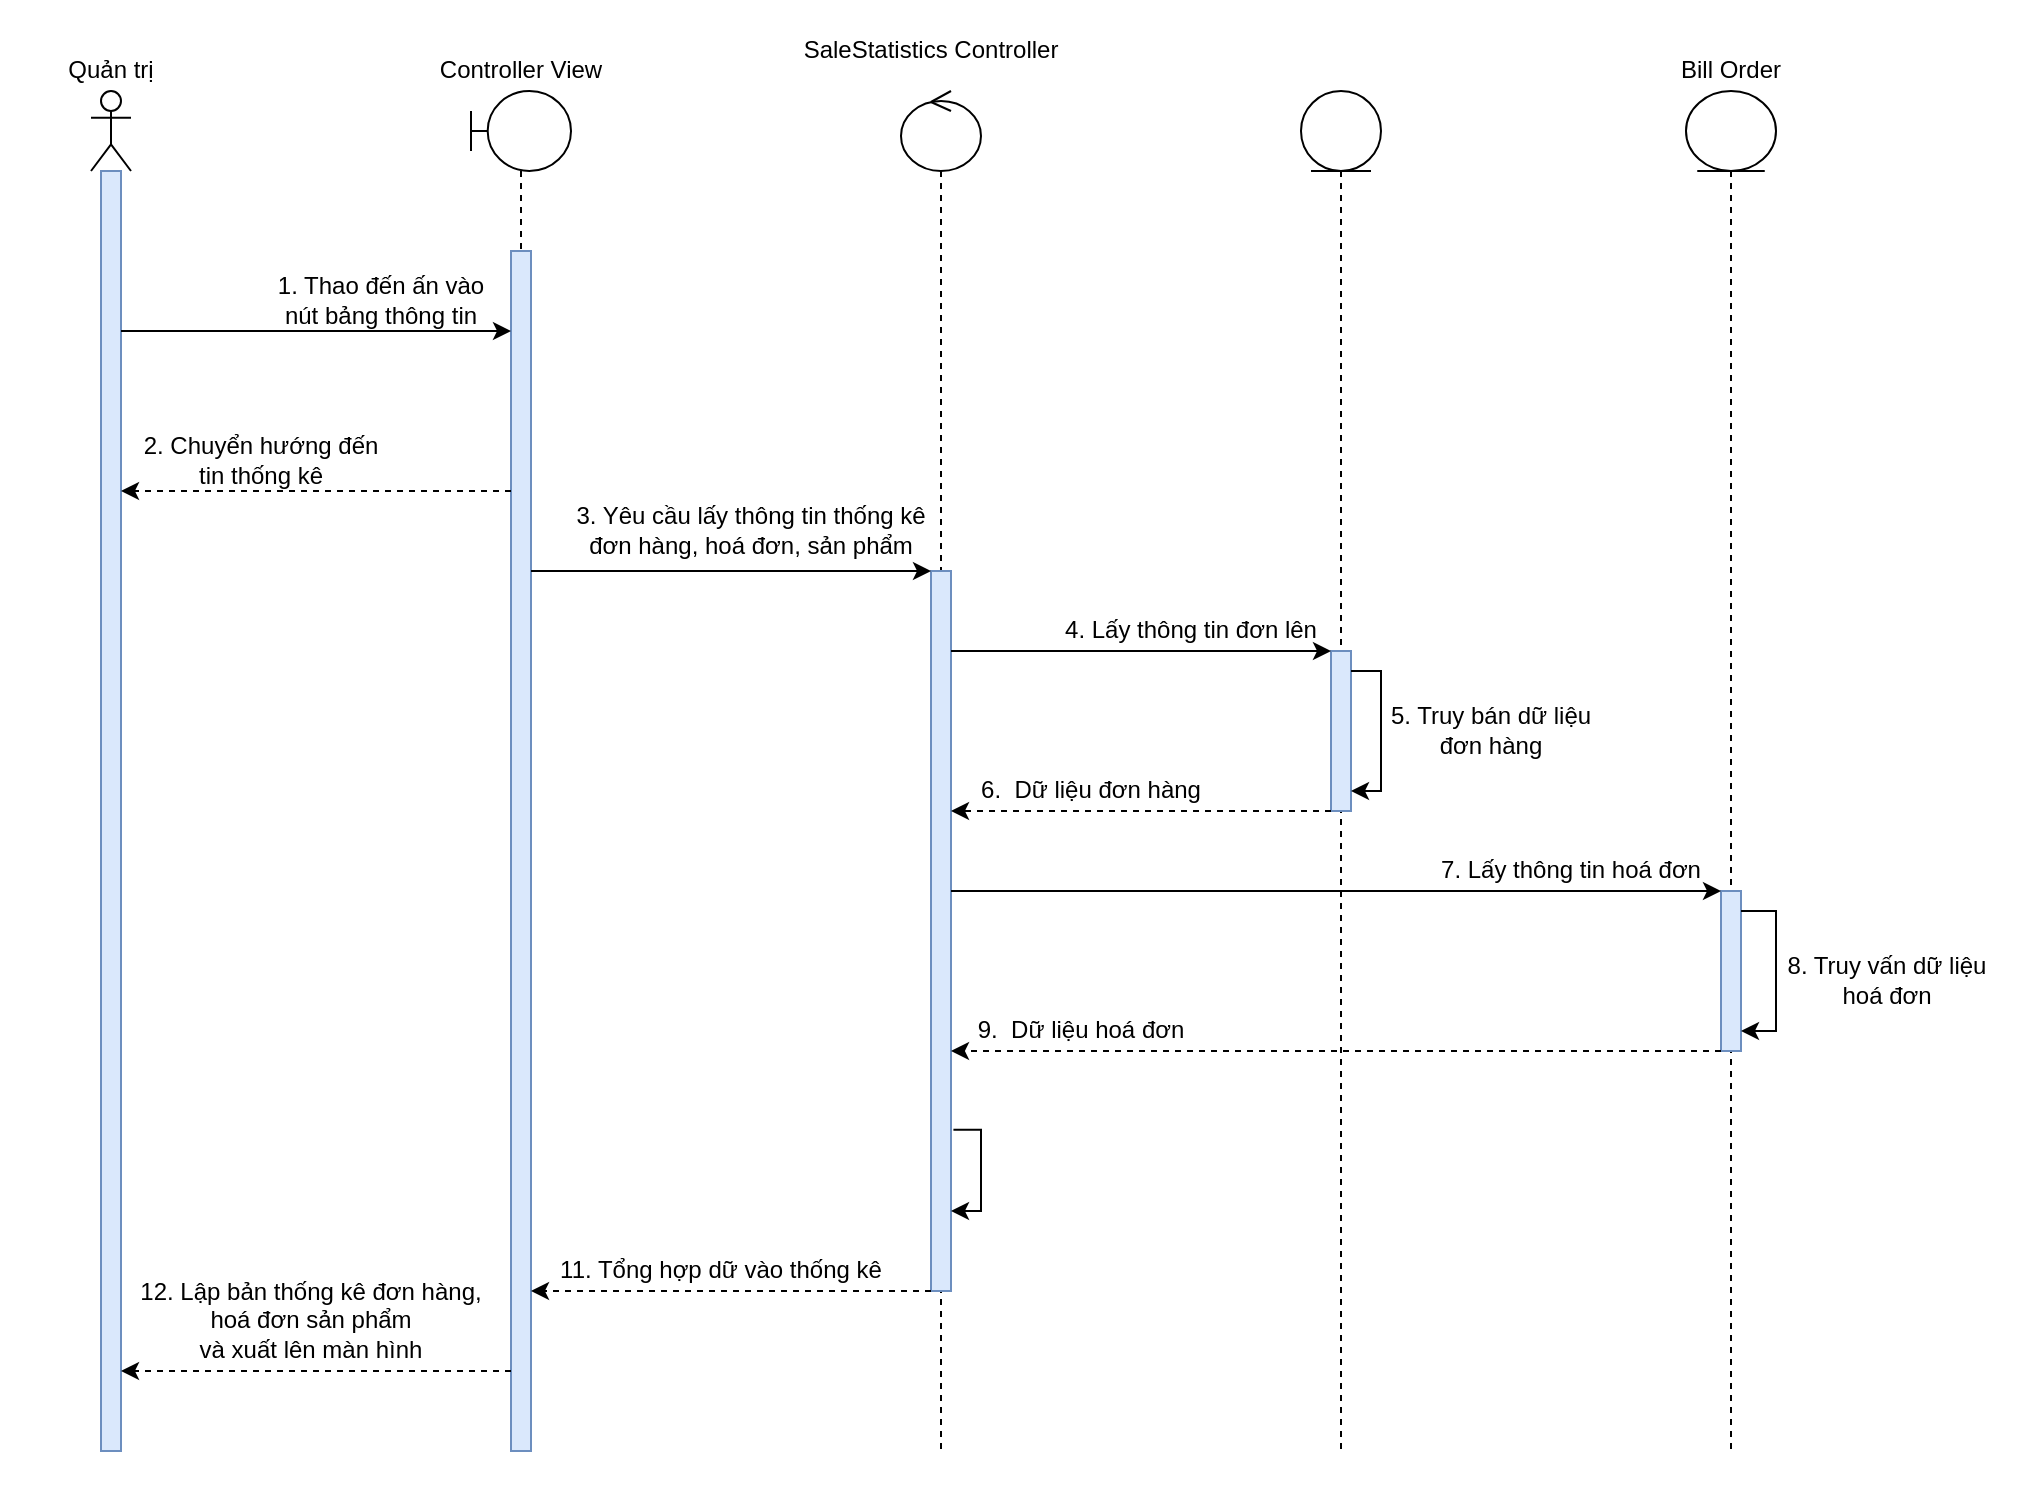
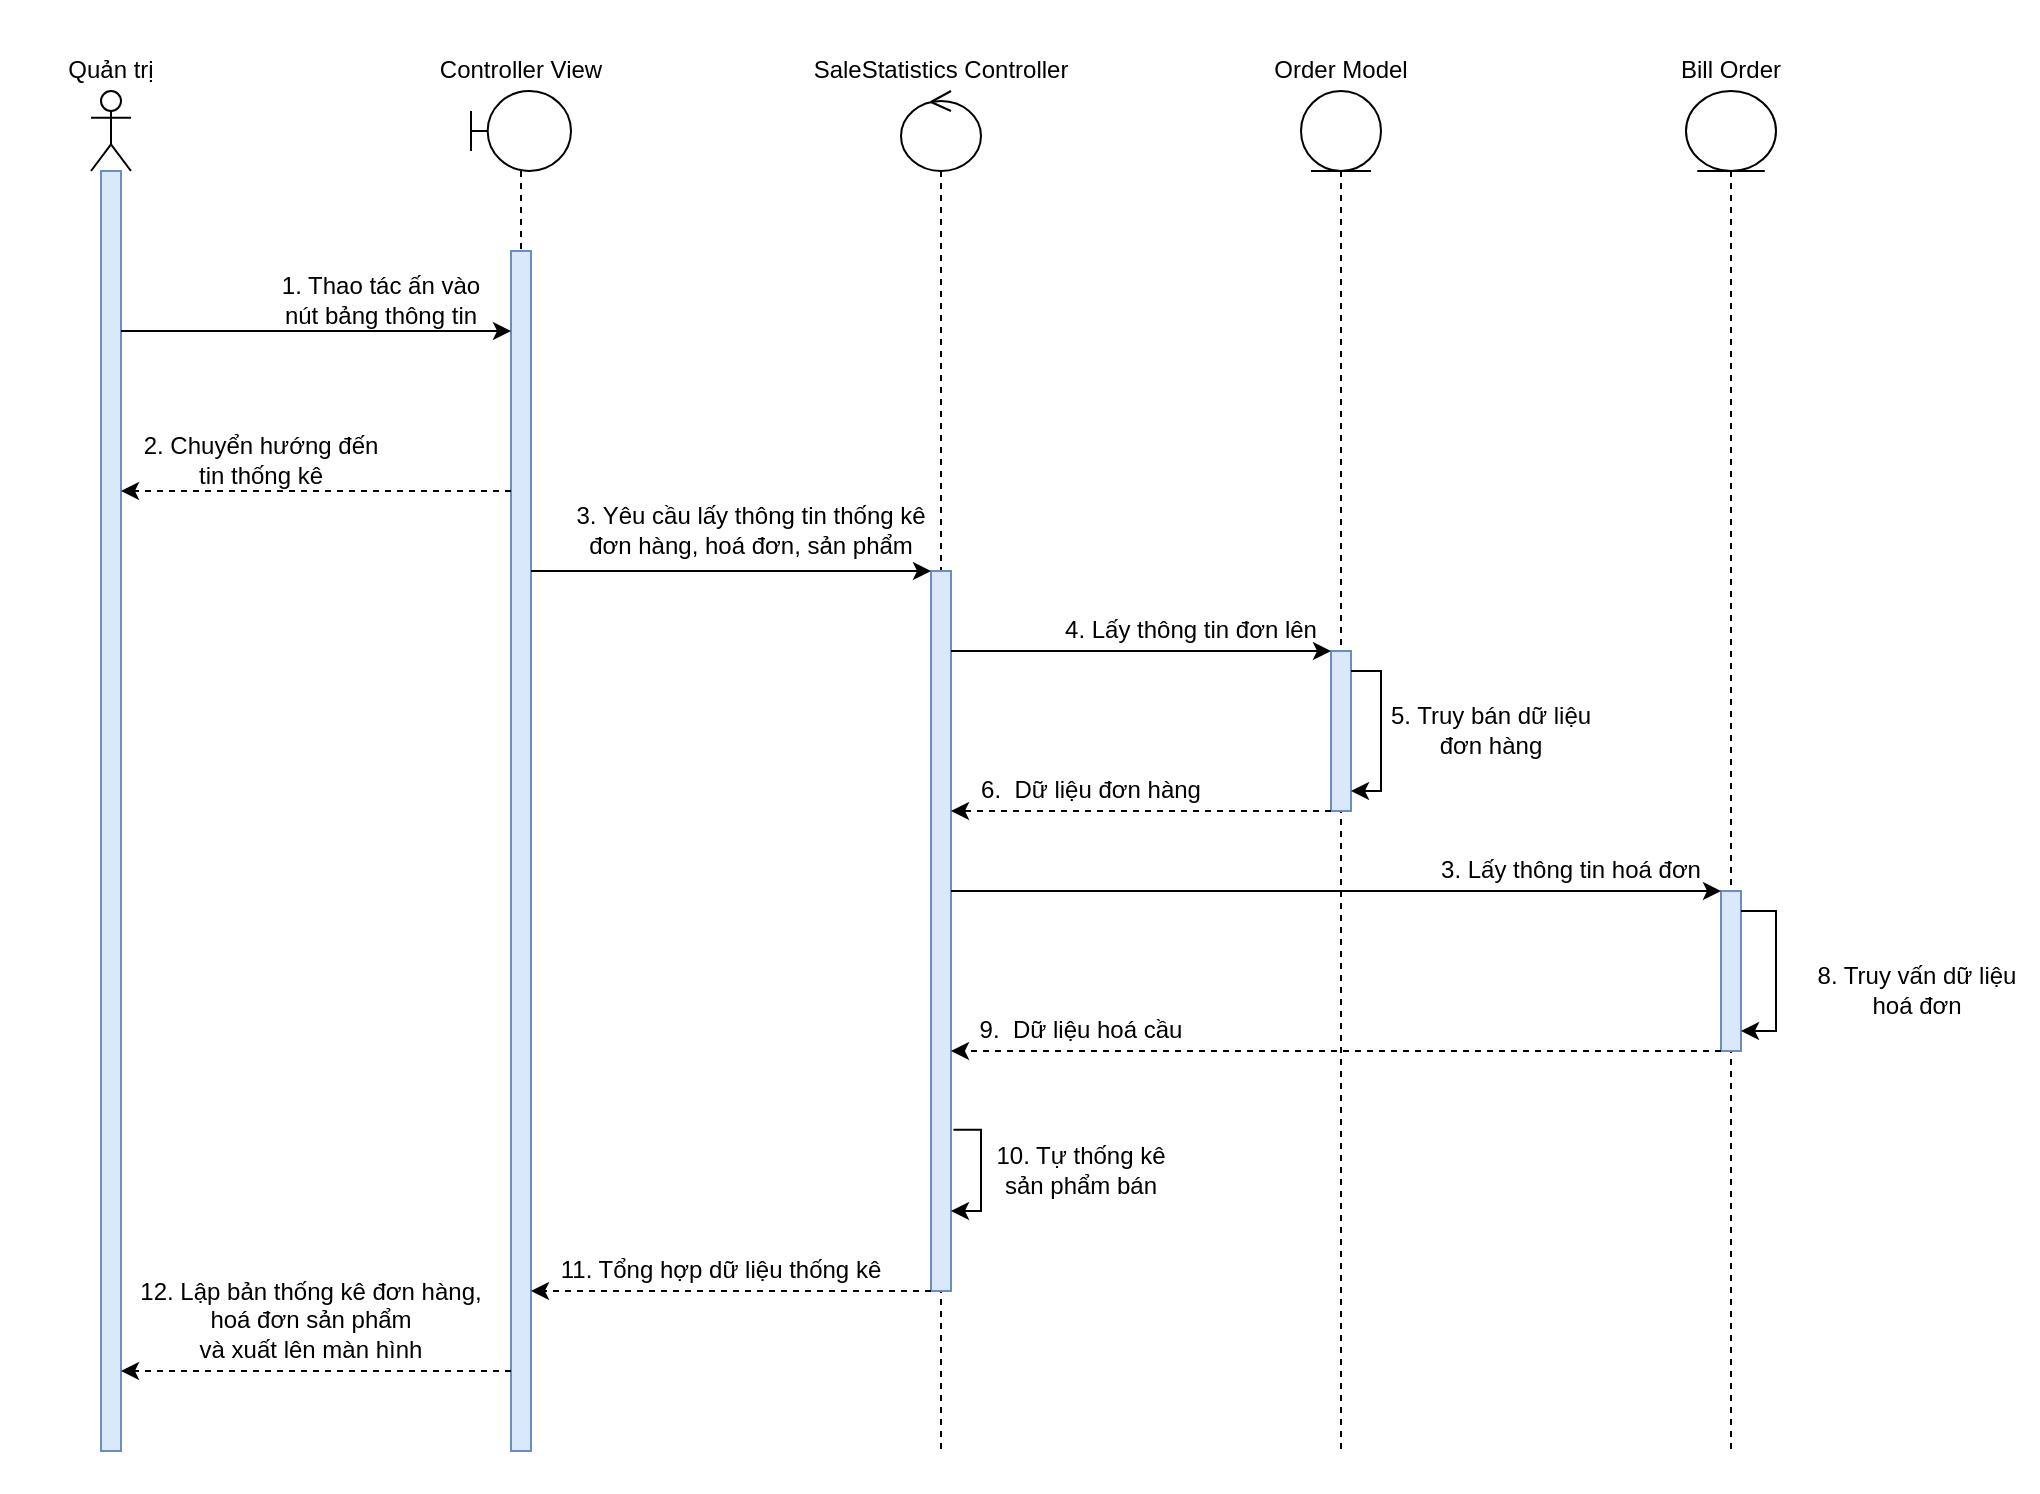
- <mxCell id="11" value="SaleStatistics Controller" style="text;html=1;align=center;verticalAlign=middle;resizable=0;points=[];autosize=1;strokeColor=none;fillColor=none;" parent="1" vertex="1"><mxGeometry x="395" y="15" width="140" height="20" as="geometry" /></mxCell>
+ <mxCell id="11" value="SaleStatistics Controller" style="text;html=1;align=center;verticalAlign=middle;resizable=0;points=[];autosize=1;strokeColor=none;fillColor=none;" parent="1" vertex="1"><mxGeometry x="400" y="25" width="140" height="20" as="geometry" /></mxCell>
+ <mxCell id="15" value="Order Model" style="text;html=1;align=center;verticalAlign=middle;resizable=0;points=[];autosize=1;strokeColor=none;fillColor=none;" parent="1" vertex="1"><mxGeometry x="630" y="25" width="80" height="20" as="geometry" /></mxCell>
- <mxCell id="17" value="1. Thao đến ấn vào &lt;br&gt;nút bảng thông tin" style="text;html=1;align=center;verticalAlign=middle;resizable=0;points=[];autosize=1;strokeColor=none;fillColor=none;" parent="1" vertex="1"><mxGeometry x="130" y="130" width="120" height="40" as="geometry" /></mxCell>
+ <mxCell id="17" value="1. Thao tác ấn vào &lt;br&gt;nút bảng thông tin" style="text;html=1;align=center;verticalAlign=middle;resizable=0;points=[];autosize=1;strokeColor=none;fillColor=none;" parent="1" vertex="1"><mxGeometry x="130" y="130" width="120" height="40" as="geometry" /></mxCell>
- <mxCell id="34" value="7. Lấy thông tin hoá đơn" style="text;html=1;align=center;verticalAlign=middle;resizable=0;points=[];autosize=1;strokeColor=none;fillColor=none;" vertex="1" parent="1"><mxGeometry x="710" y="425" width="150" height="20" as="geometry" /></mxCell>
+ <mxCell id="34" value="3. Lấy thông tin hoá đơn" style="text;html=1;align=center;verticalAlign=middle;resizable=0;points=[];autosize=1;strokeColor=none;fillColor=none;" vertex="1" parent="1"><mxGeometry x="710" y="425" width="150" height="20" as="geometry" /></mxCell>
- <mxCell id="35" value="8. Truy vấn dữ liệu &lt;br&gt;hoá đơn" style="text;html=1;align=center;verticalAlign=middle;resizable=0;points=[];autosize=1;strokeColor=none;fillColor=none;" vertex="1" parent="1"><mxGeometry x="887.5" y="475" width="110" height="30" as="geometry" /></mxCell>
+ <mxCell id="35" value="8. Truy vấn dữ liệu &lt;br&gt;hoá đơn" style="text;html=1;align=center;verticalAlign=middle;resizable=0;points=[];autosize=1;strokeColor=none;fillColor=none;" vertex="1" parent="1"><mxGeometry x="902.5" y="480" width="110" height="30" as="geometry" /></mxCell>
- <mxCell id="33" value="9.&amp;nbsp; Dữ liệu hoá đơn" style="text;html=1;align=center;verticalAlign=middle;resizable=0;points=[];autosize=1;strokeColor=none;fillColor=none;" vertex="1" parent="1"><mxGeometry x="480" y="505" width="120" height="20" as="geometry" /></mxCell>
+ <mxCell id="33" value="9.&amp;nbsp; Dữ liệu hoá cầu" style="text;html=1;align=center;verticalAlign=middle;resizable=0;points=[];autosize=1;strokeColor=none;fillColor=none;" vertex="1" parent="1"><mxGeometry x="480" y="505" width="120" height="20" as="geometry" /></mxCell>
+ <mxCell id="36" value="10. Tự thống kê &lt;br&gt;sản phẩm bán" style="text;html=1;align=center;verticalAlign=middle;resizable=0;points=[];autosize=1;strokeColor=none;fillColor=none;" vertex="1" parent="1"><mxGeometry x="490" y="570" width="100" height="30" as="geometry" /></mxCell>
- <mxCell id="38" value="11. Tổng hợp dữ vào thống kê" style="text;html=1;align=center;verticalAlign=middle;resizable=0;points=[];autosize=1;strokeColor=none;fillColor=none;" vertex="1" parent="1"><mxGeometry x="270" y="625" width="180" height="20" as="geometry" /></mxCell>
+ <mxCell id="38" value="11. Tổng hợp dữ liệu thống kê" style="text;html=1;align=center;verticalAlign=middle;resizable=0;points=[];autosize=1;strokeColor=none;fillColor=none;" vertex="1" parent="1"><mxGeometry x="270" y="625" width="180" height="20" as="geometry" /></mxCell>
